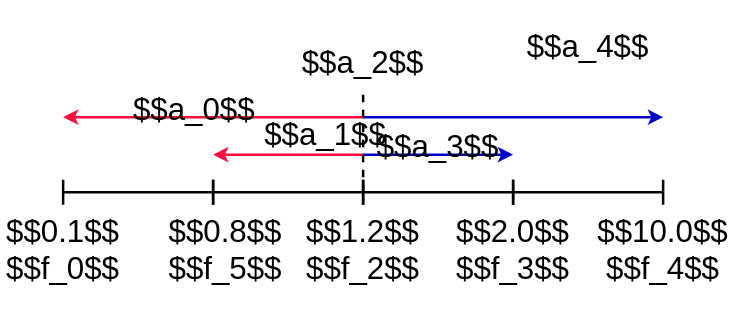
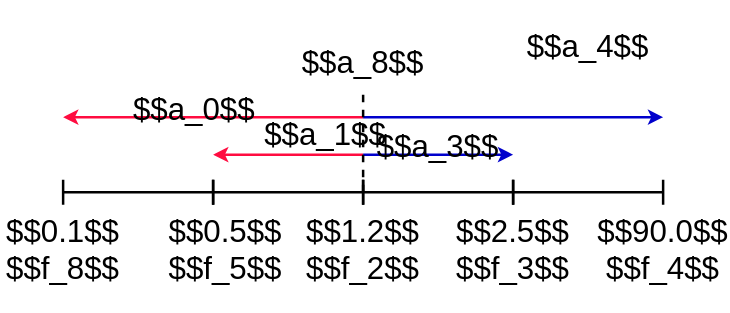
- <mxCell id="21" value="$$a_2$$" style="text;html=1;align=center;verticalAlign=middle;whiteSpace=wrap;rounded=0;fontSize=25;" vertex="1" parent="1"><mxGeometry x="260" y="33" width="60" height="30" as="geometry" /></mxCell>
+ <mxCell id="21" value="$$a_8$$" style="text;html=1;align=center;verticalAlign=middle;whiteSpace=wrap;rounded=0;fontSize=25;" vertex="1" parent="1"><mxGeometry x="260" y="33" width="60" height="30" as="geometry" /></mxCell>
- <mxCell id="7" value="$$0.8$$" style="text;html=1;align=center;verticalAlign=middle;whiteSpace=wrap;rounded=0;fontSize=25;" vertex="1" parent="1"><mxGeometry x="150" y="168" width="60" height="30" as="geometry" /></mxCell>
+ <mxCell id="7" value="$$0.5$$" style="text;html=1;align=center;verticalAlign=middle;whiteSpace=wrap;rounded=0;fontSize=25;" vertex="1" parent="1"><mxGeometry x="150" y="168" width="60" height="30" as="geometry" /></mxCell>
- <mxCell id="9" value="$$2.0$$" style="text;html=1;align=center;verticalAlign=middle;whiteSpace=wrap;rounded=0;fontSize=25;" vertex="1" parent="1"><mxGeometry x="380" y="168" width="60" height="30" as="geometry" /></mxCell>
+ <mxCell id="9" value="$$2.5$$" style="text;html=1;align=center;verticalAlign=middle;whiteSpace=wrap;rounded=0;fontSize=25;" vertex="1" parent="1"><mxGeometry x="380" y="168" width="60" height="30" as="geometry" /></mxCell>
- <mxCell id="10" value="$$10.0$$" style="text;html=1;align=center;verticalAlign=middle;whiteSpace=wrap;rounded=0;fontSize=25;" vertex="1" parent="1"><mxGeometry x="500" y="168" width="60" height="30" as="geometry" /></mxCell>
+ <mxCell id="10" value="$$90.0$$" style="text;html=1;align=center;verticalAlign=middle;whiteSpace=wrap;rounded=0;fontSize=25;" vertex="1" parent="1"><mxGeometry x="500" y="168" width="60" height="30" as="geometry" /></mxCell>
- <mxCell id="18" value="$$f_0$$" style="text;html=1;align=center;verticalAlign=middle;whiteSpace=wrap;rounded=0;fontSize=25;" vertex="1" parent="1"><mxGeometry x="20" y="198" width="60" height="30" as="geometry" /></mxCell>
+ <mxCell id="18" value="$$f_8$$" style="text;html=1;align=center;verticalAlign=middle;whiteSpace=wrap;rounded=0;fontSize=25;" vertex="1" parent="1"><mxGeometry x="20" y="198" width="60" height="30" as="geometry" /></mxCell>
